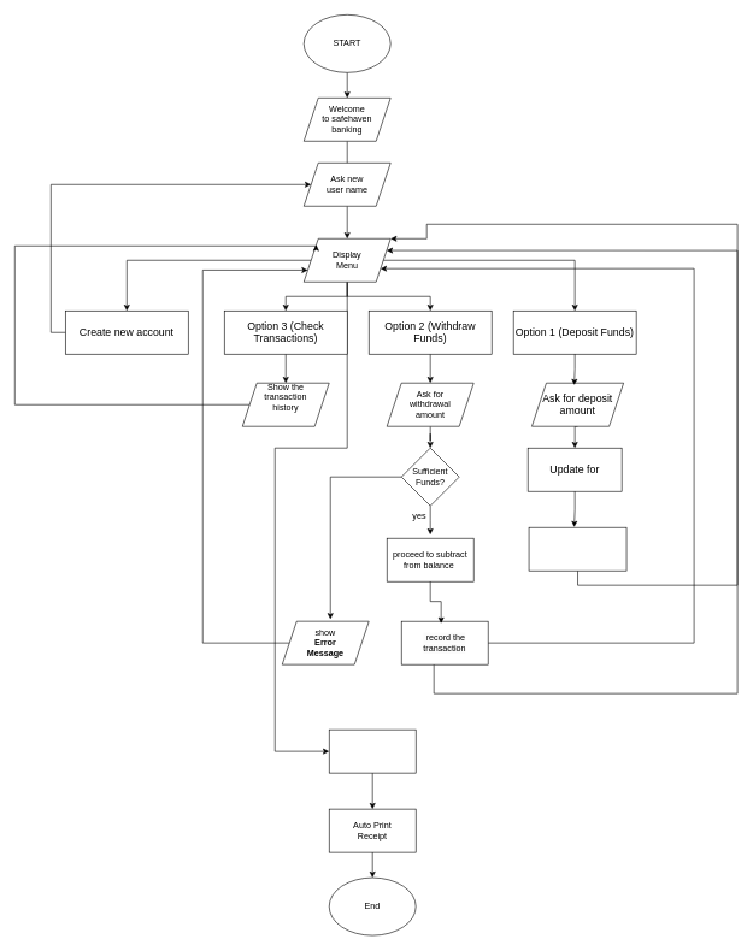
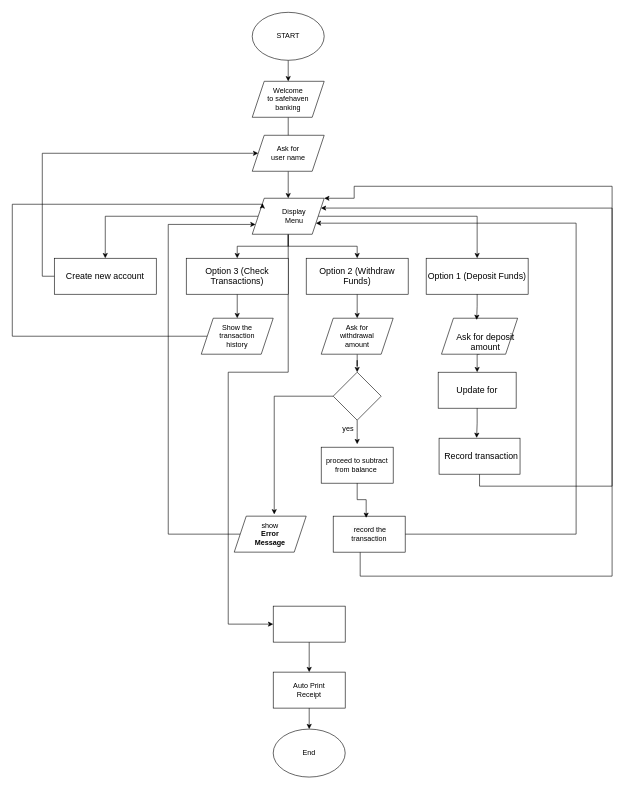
- <mxCell id="54" value="Ask new user name" style="text;html=1;align=center;verticalAlign=middle;whiteSpace=wrap;rounded=0;" parent="1" vertex="1"><mxGeometry x="450" y="240" width="60" height="30" as="geometry" /></mxCell>
+ <mxCell id="54" value="Ask for user name" style="text;html=1;align=center;verticalAlign=middle;whiteSpace=wrap;rounded=0;" parent="1" vertex="1"><mxGeometry x="450" y="240" width="60" height="30" as="geometry" /></mxCell>
- <mxCell id="19" value="Display Menu" style="text;html=1;align=center;verticalAlign=middle;whiteSpace=wrap;rounded=0;" parent="1" vertex="1"><mxGeometry x="450" y="345" width="60" height="30" as="geometry" /></mxCell>
+ <mxCell id="19" value="Display Menu" style="text;html=1;align=center;verticalAlign=middle;whiteSpace=wrap;rounded=0;" parent="1" vertex="1"><mxGeometry x="460" y="345" width="60" height="30" as="geometry" /></mxCell>
- <mxCell id="45" value="Show the transaction history" style="text;html=1;align=center;verticalAlign=middle;whiteSpace=wrap;rounded=0;" parent="1" vertex="1"><mxGeometry x="365" y="535" width="60" height="30" as="geometry" /></mxCell>
+ <mxCell id="45" value="Show the transaction history" style="text;html=1;align=center;verticalAlign=middle;whiteSpace=wrap;rounded=0;" parent="1" vertex="1"><mxGeometry x="365" y="545" width="60" height="30" as="geometry" /></mxCell>
- <mxCell id="31" value="&lt;span id=&quot;docs-internal-guid-00625801-7fff-4c3f-9edf-3f68d74e59f8&quot;&gt;&lt;span style=&quot;font-size: 11pt; font-family: Arial, sans-serif; background-color: transparent; font-variant-numeric: normal; font-variant-east-asian: normal; font-variant-alternates: normal; font-variant-position: normal; font-variant-emoji: normal; vertical-align: baseline; white-space-collapse: preserve;&quot;&gt;Ask for deposit amount&lt;/span&gt;&lt;/span&gt;" style="text;html=1;align=center;verticalAlign=middle;whiteSpace=wrap;rounded=0;" parent="1" vertex="1"><mxGeometry x="749" y="545" width="100" height="30" as="geometry" /></mxCell>
+ <mxCell id="31" value="&lt;span id=&quot;docs-internal-guid-00625801-7fff-4c3f-9edf-3f68d74e59f8&quot;&gt;&lt;span style=&quot;font-size: 11pt; font-family: Arial, sans-serif; background-color: transparent; font-variant-numeric: normal; font-variant-east-asian: normal; font-variant-alternates: normal; font-variant-position: normal; font-variant-emoji: normal; vertical-align: baseline; white-space-collapse: preserve;&quot;&gt;Ask for deposit amount&lt;/span&gt;&lt;/span&gt;" style="text;html=1;align=center;verticalAlign=middle;whiteSpace=wrap;rounded=0;" parent="1" vertex="1"><mxGeometry x="759" y="555" width="100" height="30" as="geometry" /></mxCell>
- <mxCell id="40" value="Sufficient Funds?" style="text;html=1;align=center;verticalAlign=middle;whiteSpace=wrap;rounded=0;" parent="1" vertex="1"><mxGeometry x="565" y="645" width="60" height="30" as="geometry" /></mxCell>
+ <mxCell id="36" value="&lt;span id=&quot;docs-internal-guid-00625801-7fff-4c3f-9edf-3f68d74e59f8&quot;&gt;&lt;span style=&quot;font-size: 11pt; font-family: Arial, sans-serif; background-color: transparent; font-variant-numeric: normal; font-variant-east-asian: normal; font-variant-alternates: normal; font-variant-position: normal; font-variant-emoji: normal; vertical-align: baseline; white-space-collapse: preserve;&quot;&gt;Record transaction&lt;/span&gt;&lt;/span&gt;" style="text;html=1;align=center;verticalAlign=middle;whiteSpace=wrap;rounded=0;" parent="1" vertex="1"><mxGeometry x="736.5" y="745" width="130" height="30" as="geometry" /></mxCell>
